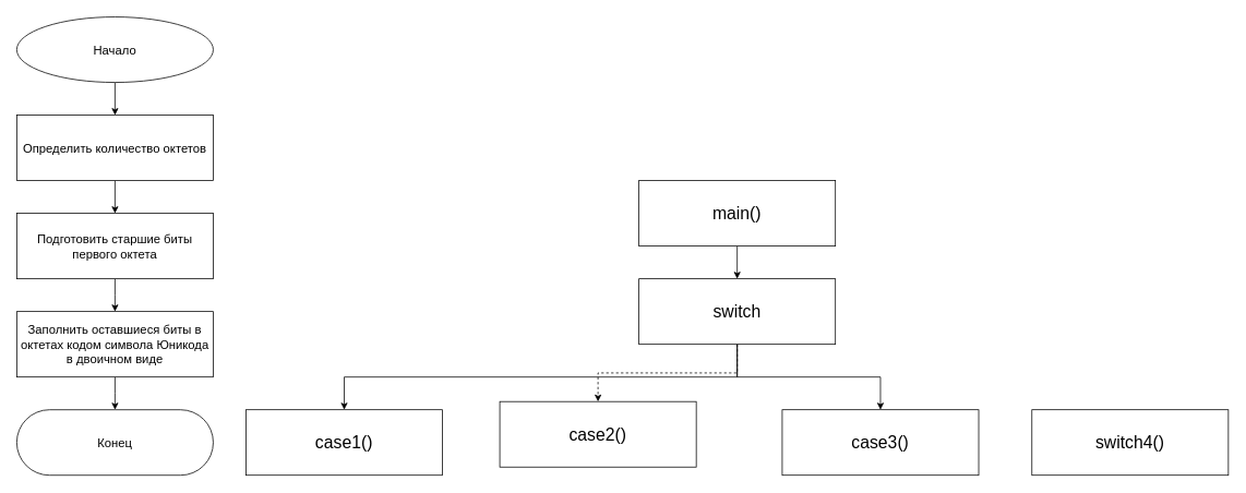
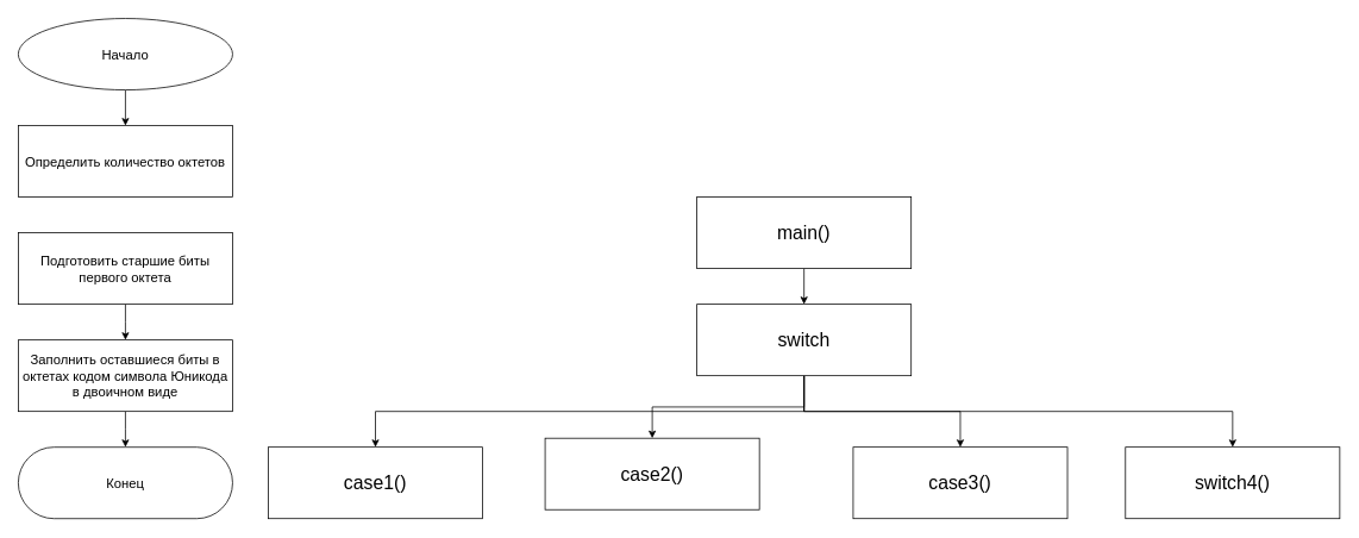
- <mxCell id="4" style="edgeStyle=orthogonalEdgeStyle;rounded=0;orthogonalLoop=1;jettySize=auto;html=1;exitX=0.5;exitY=1;exitDx=0;exitDy=0;entryX=0.5;entryY=0;entryDx=0;entryDy=0;fontSize=15;" parent="1" source="5" target="7" edge="1"><mxGeometry relative="1" as="geometry" /></mxCell>
- <mxCell id="13" style="edgeStyle=orthogonalEdgeStyle;rounded=0;orthogonalLoop=1;jettySize=auto;html=1;exitX=0.5;exitY=1;exitDx=0;exitDy=0;entryX=0.5;entryY=0;entryDx=0;entryDy=0;fontSize=21;dashed=1;" parent="1" source="17" target="18" edge="1"><mxGeometry relative="1" as="geometry" /></mxCell>
+ <mxCell id="13" style="edgeStyle=orthogonalEdgeStyle;rounded=0;orthogonalLoop=1;jettySize=auto;html=1;exitX=0.5;exitY=1;exitDx=0;exitDy=0;entryX=0.5;entryY=0;entryDx=0;entryDy=0;fontSize=21;" parent="1" source="17" target="18" edge="1"><mxGeometry relative="1" as="geometry" /></mxCell>
+ <mxCell id="16" style="edgeStyle=orthogonalEdgeStyle;rounded=0;orthogonalLoop=1;jettySize=auto;html=1;exitX=0.5;exitY=1;exitDx=0;exitDy=0;entryX=0.5;entryY=0;entryDx=0;entryDy=0;fontSize=21;" parent="1" source="17" target="20" edge="1"><mxGeometry relative="1" as="geometry" /></mxCell>
